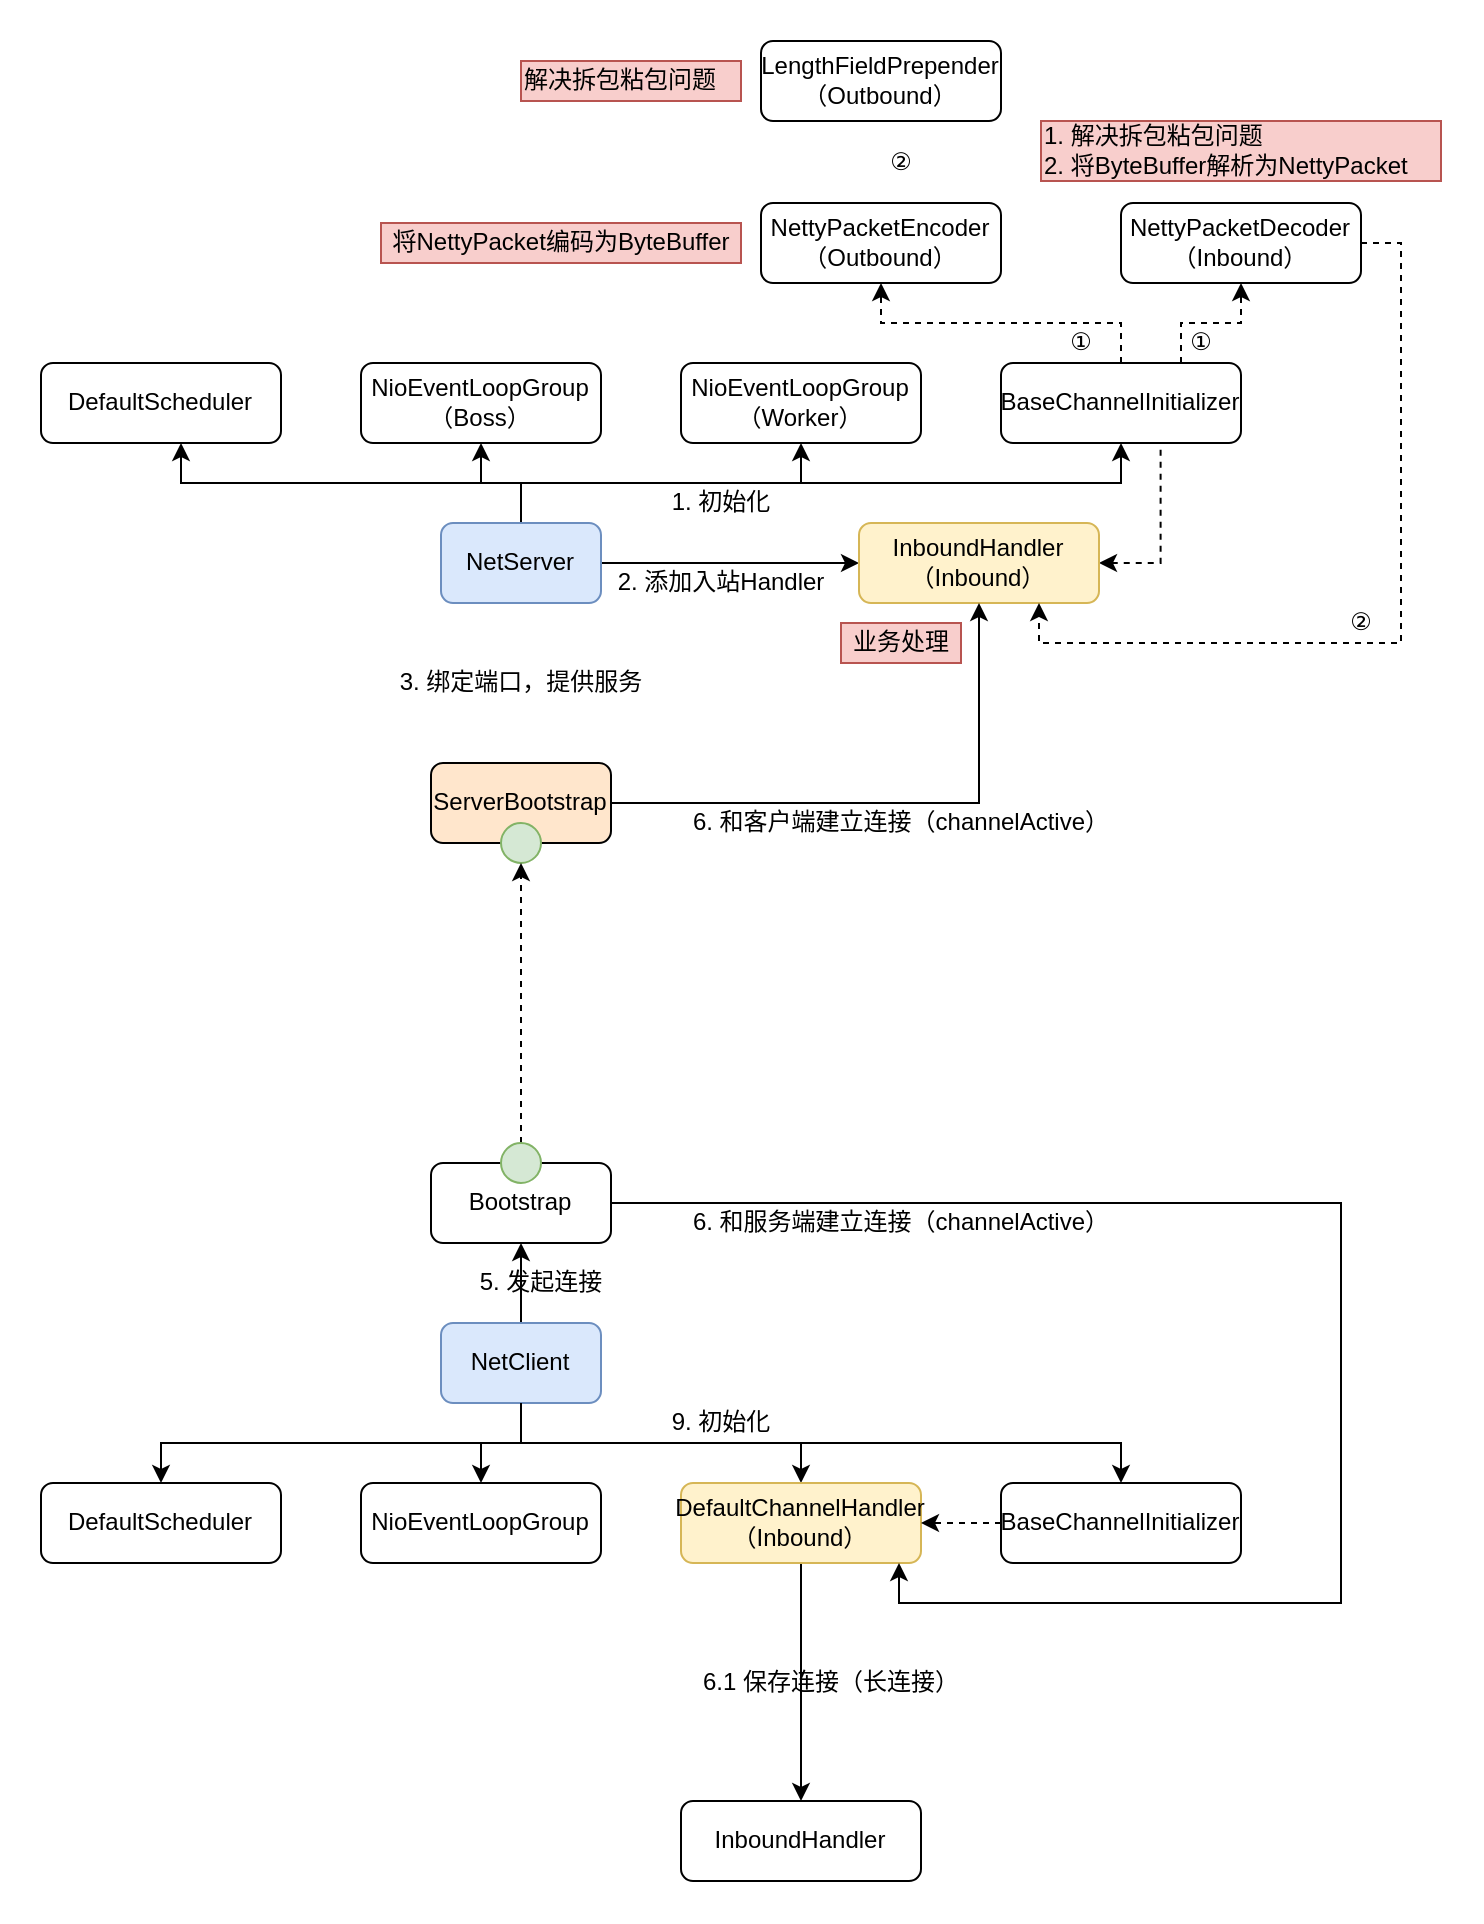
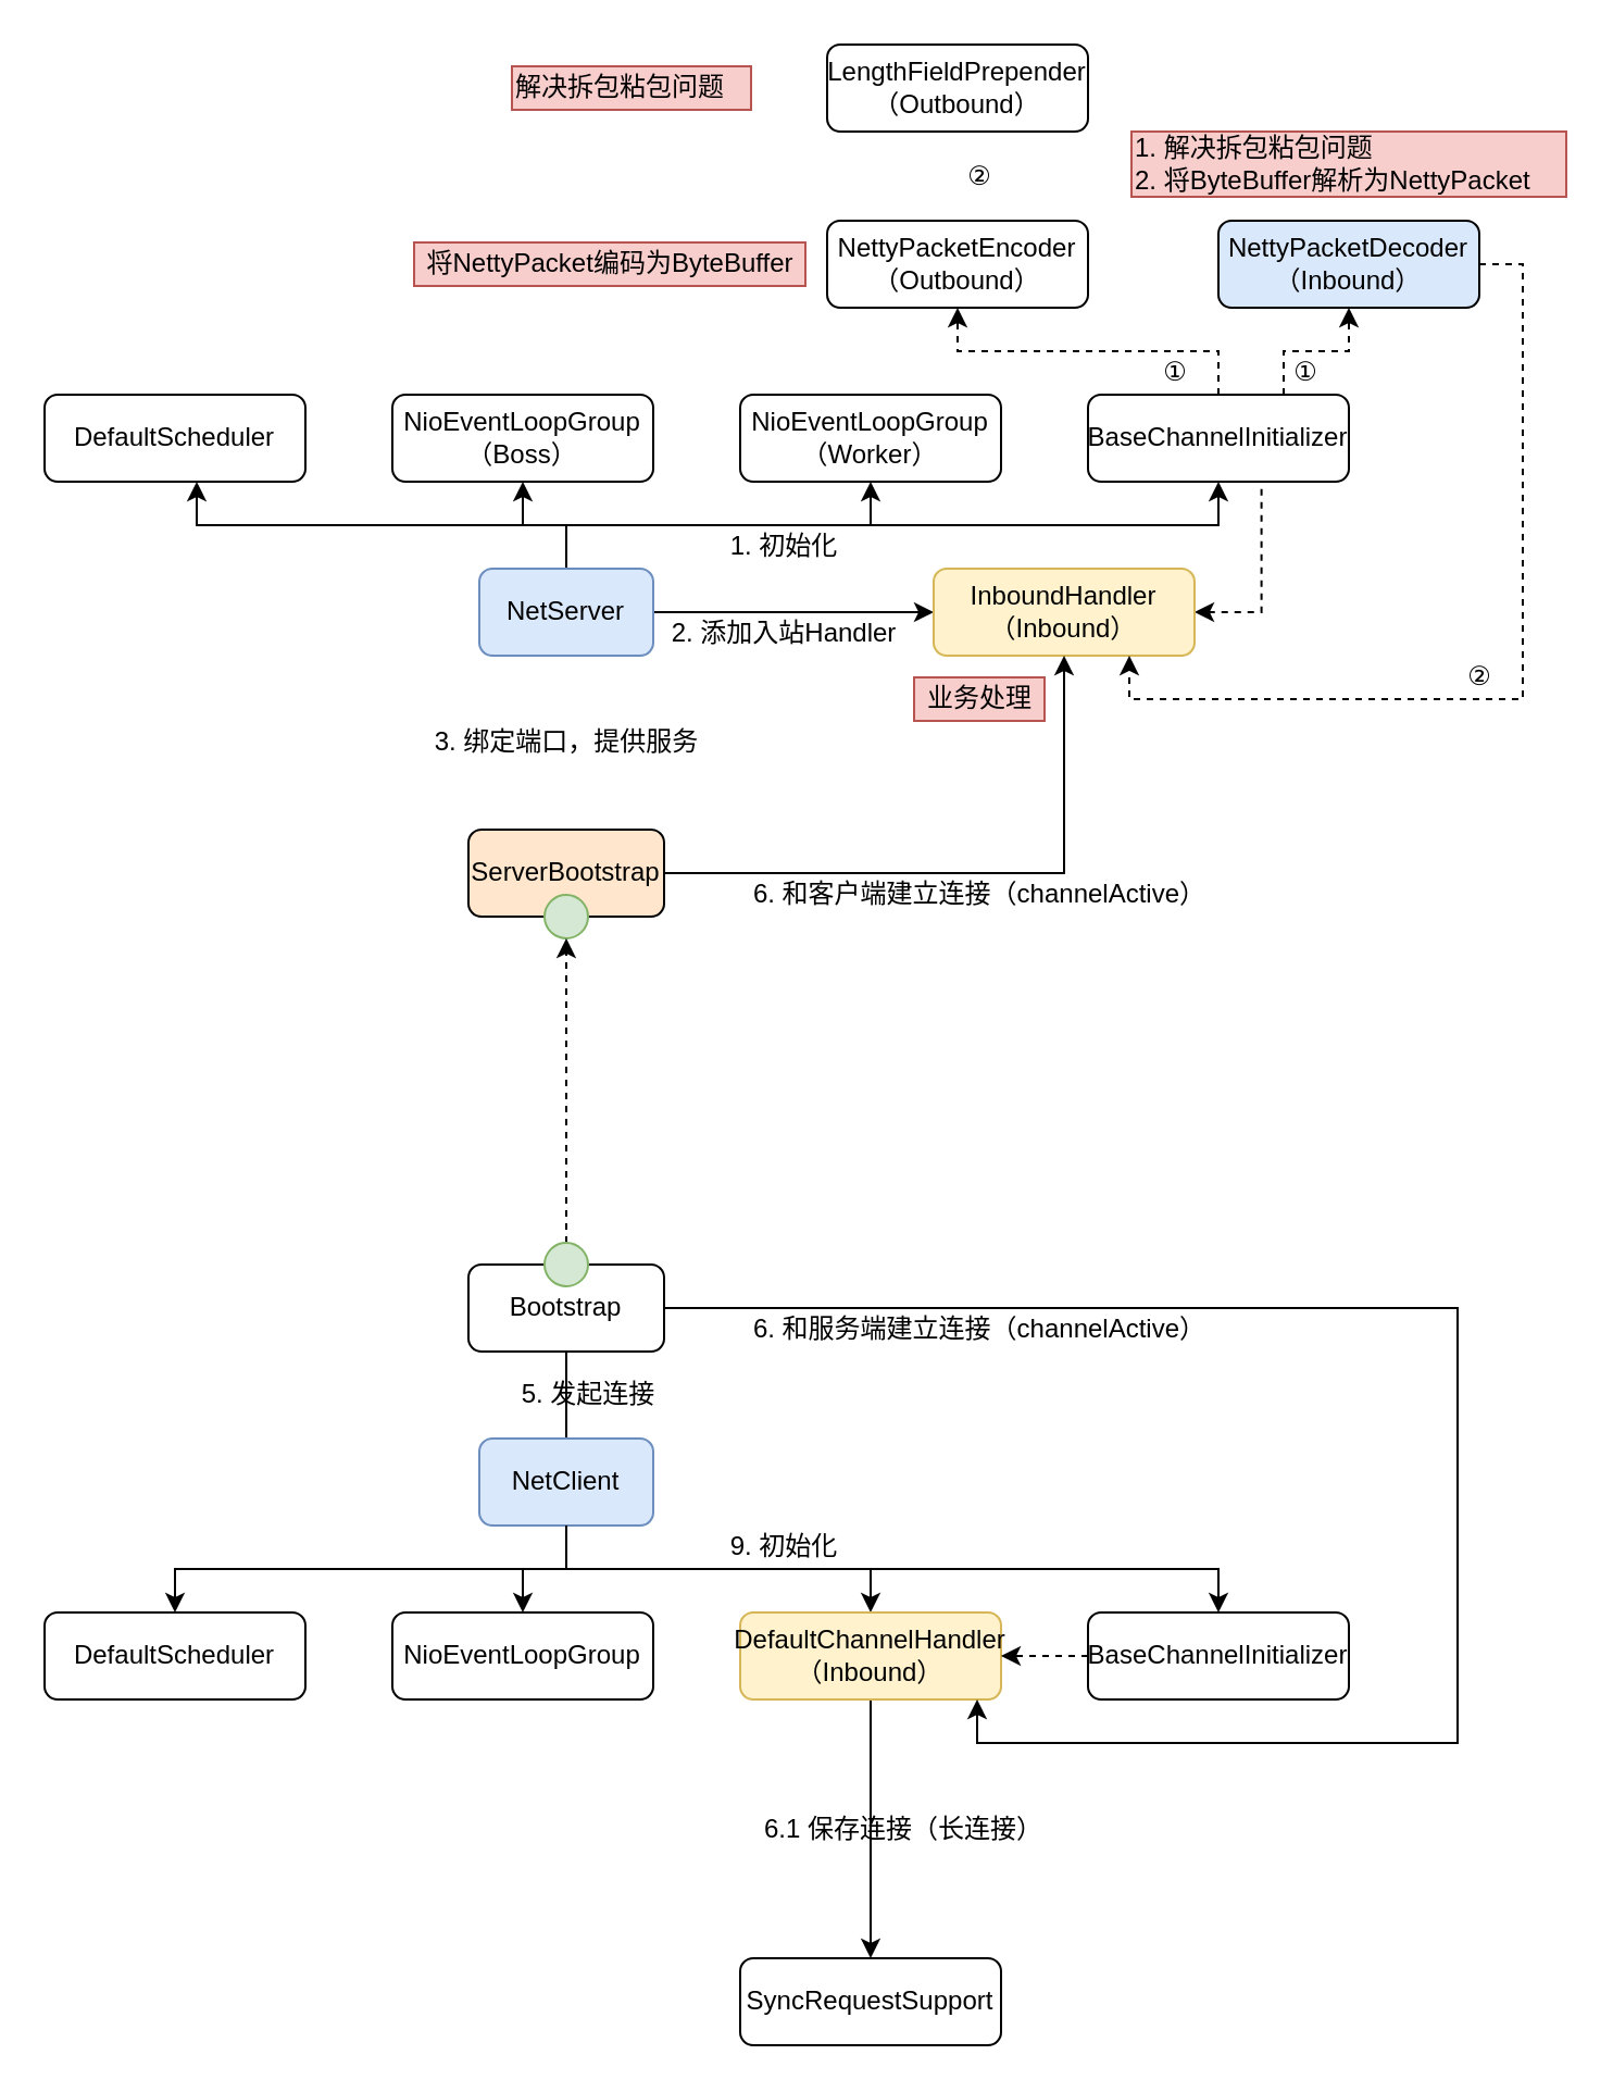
- <mxCell id="55" value="解决拆包粘包问题" style="text;html=1;align=left;verticalAlign=middle;resizable=0;points=[];autosize=1;strokeColor=#b85450;fillColor=#f8cecc;" parent="1" vertex="1"><mxGeometry x="260" y="30" width="110" height="20" as="geometry" /></mxCell>
+ <mxCell id="55" value="解决拆包粘包问题" style="text;html=1;align=left;verticalAlign=middle;resizable=0;points=[];autosize=1;strokeColor=#b85450;fillColor=#f8cecc;" parent="1" vertex="1"><mxGeometry x="235" y="30" width="110" height="20" as="geometry" /></mxCell>
- <mxCell id="45" value="NettyPacketDecoder&lt;br&gt;（Inbound）" style="rounded=1;whiteSpace=wrap;html=1;" parent="1" vertex="1"><mxGeometry x="560" y="101" width="120" height="40" as="geometry" /></mxCell>
+ <mxCell id="45" value="NettyPacketDecoder&lt;br&gt;（Inbound）" style="rounded=1;whiteSpace=wrap;html=1;fillColor=#dae8fc;" parent="1" vertex="1"><mxGeometry x="560" y="101" width="120" height="40" as="geometry" /></mxCell>
- <mxCell id="25" style="edgeStyle=orthogonalEdgeStyle;rounded=0;orthogonalLoop=1;jettySize=auto;html=1;startArrow=none;startFill=0;endArrow=classic;endFill=1;" parent="1" source="26" target="36" edge="1"><mxGeometry relative="1" as="geometry" /></mxCell>
+ <mxCell id="25" style="edgeStyle=orthogonalEdgeStyle;rounded=0;orthogonalLoop=1;jettySize=auto;html=1;startArrow=none;startFill=0;endArrow=none;endFill=1;" parent="1" source="26" target="36" edge="1"><mxGeometry relative="1" as="geometry" /></mxCell>
- <mxCell id="40" value="InboundHandler" style="rounded=1;whiteSpace=wrap;html=1;" parent="1" vertex="1"><mxGeometry x="340" y="900" width="120" height="40" as="geometry" /></mxCell>
+ <mxCell id="40" value="SyncRequestSupport" style="rounded=1;whiteSpace=wrap;html=1;" parent="1" vertex="1"><mxGeometry x="340" y="900" width="120" height="40" as="geometry" /></mxCell>
